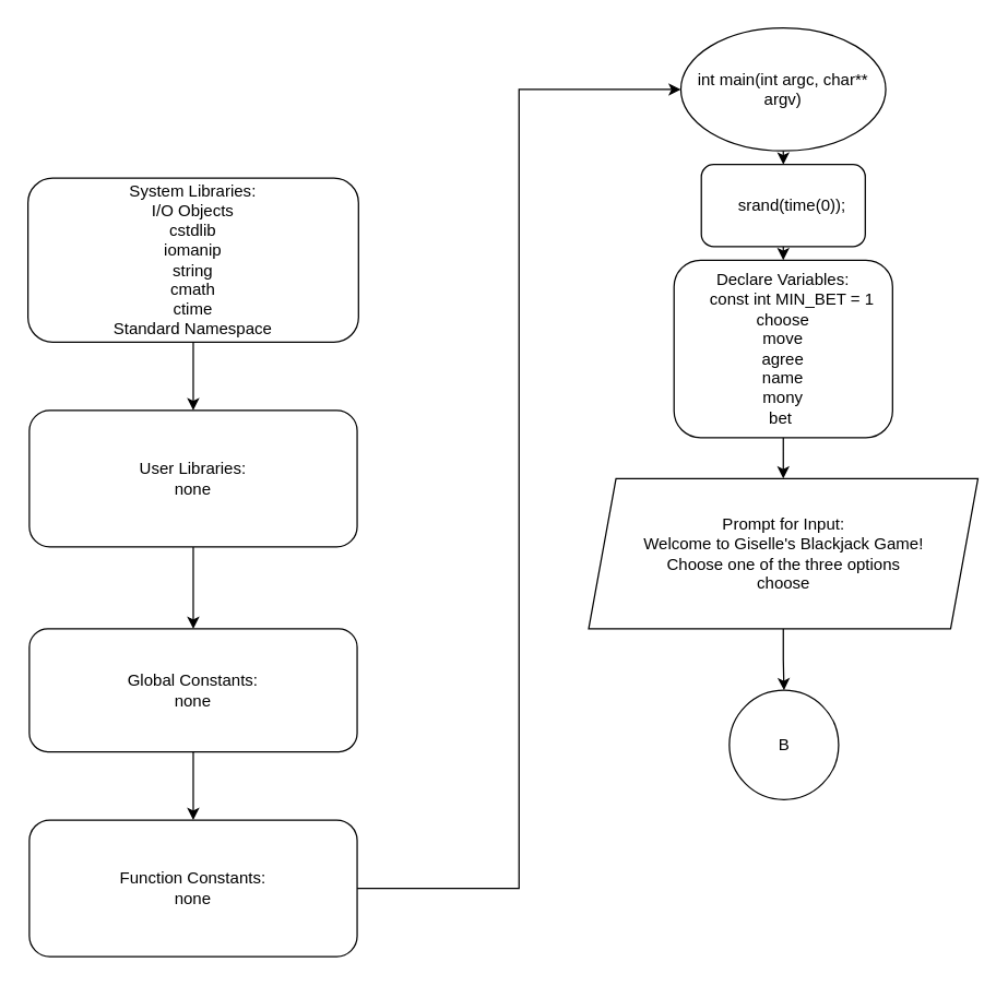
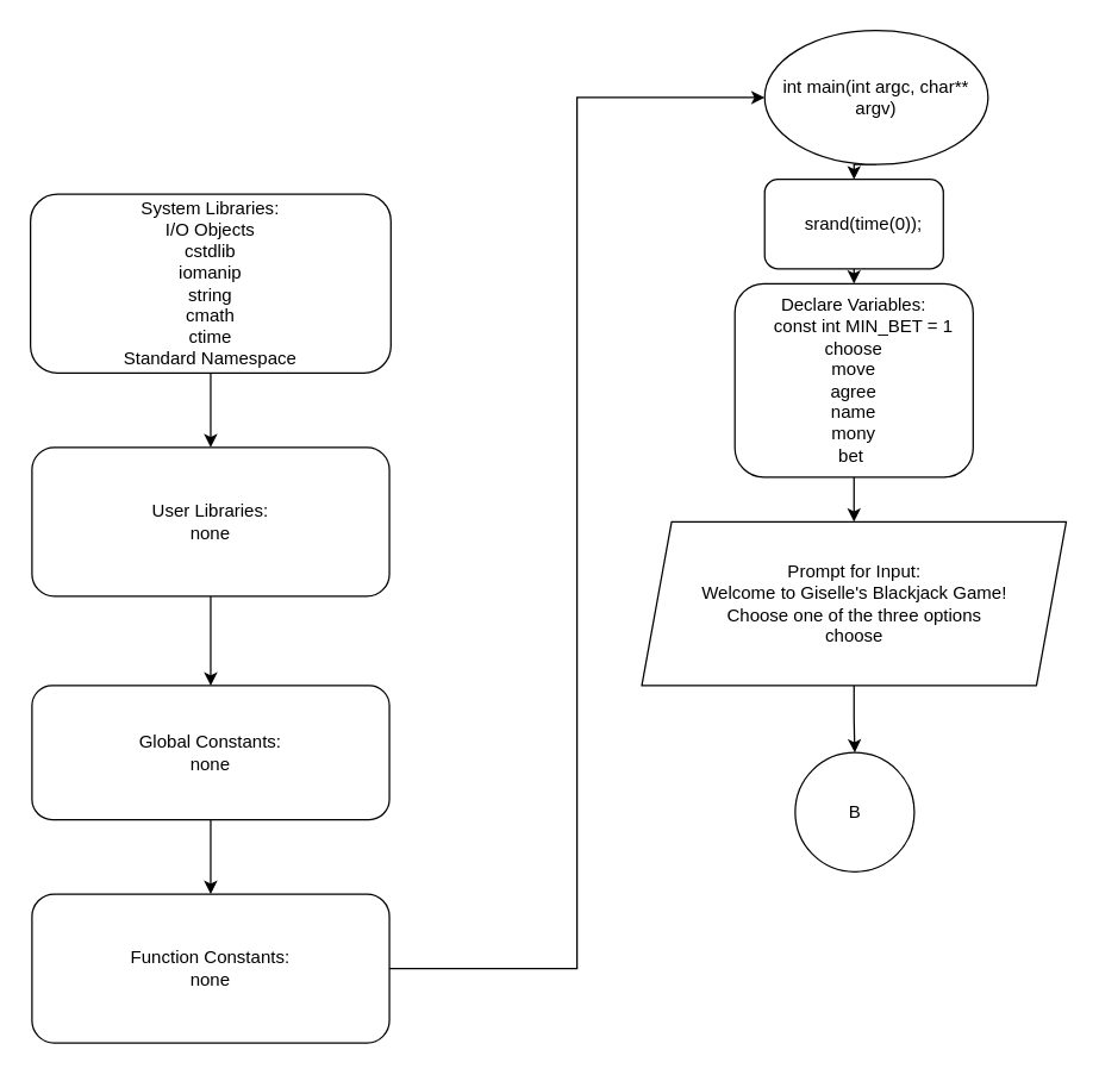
- <mxCell id="11" value="int main(int argc, char** argv)" style="ellipse;whiteSpace=wrap;html=1;" vertex="1" parent="1"><mxGeometry x="498" y="20" width="150" height="90" as="geometry" /></mxCell>
+ <mxCell id="11" value="int main(int argc, char** argv)" style="ellipse;whiteSpace=wrap;html=1;" vertex="1" parent="1"><mxGeometry x="513" y="20" width="150" height="90" as="geometry" /></mxCell>
